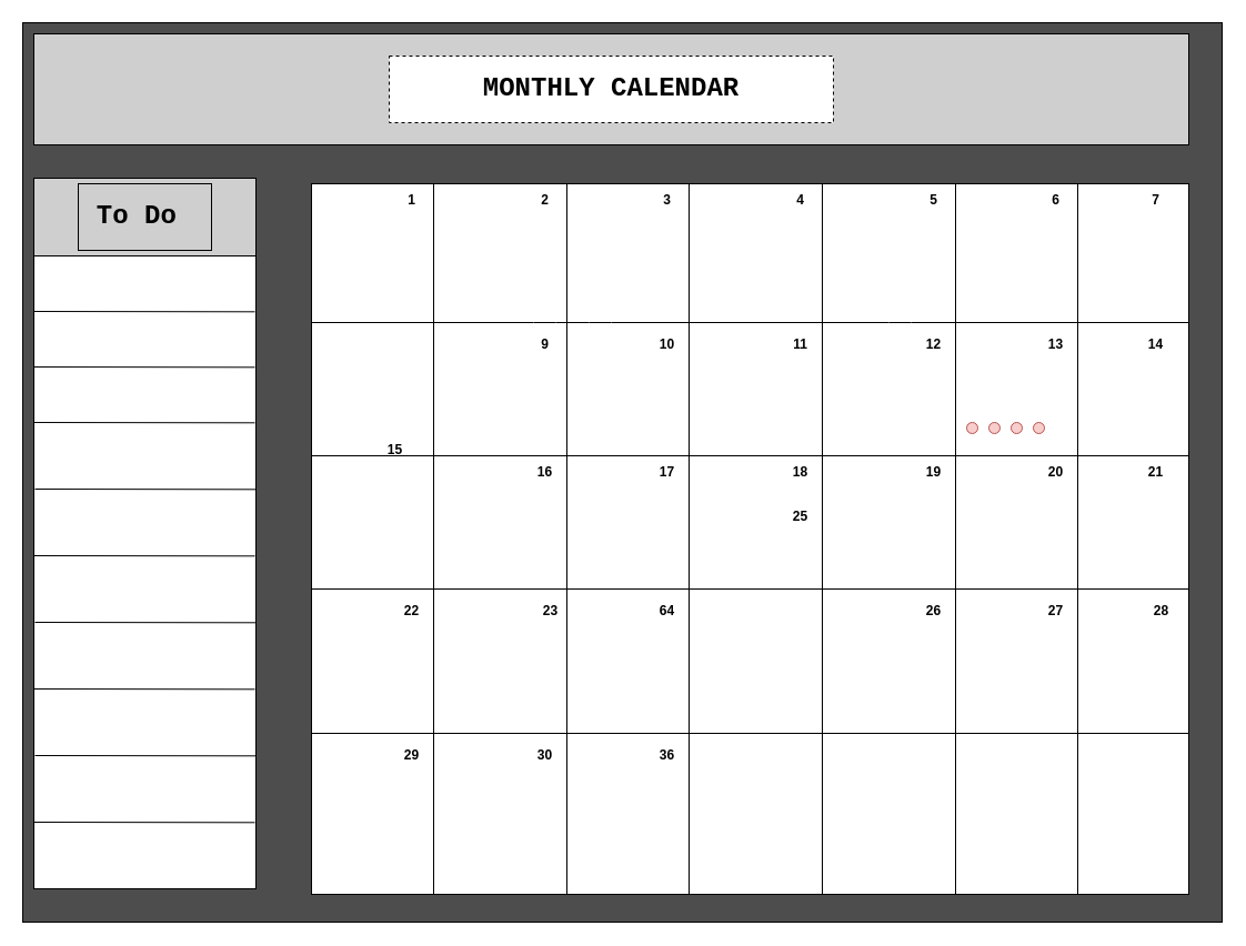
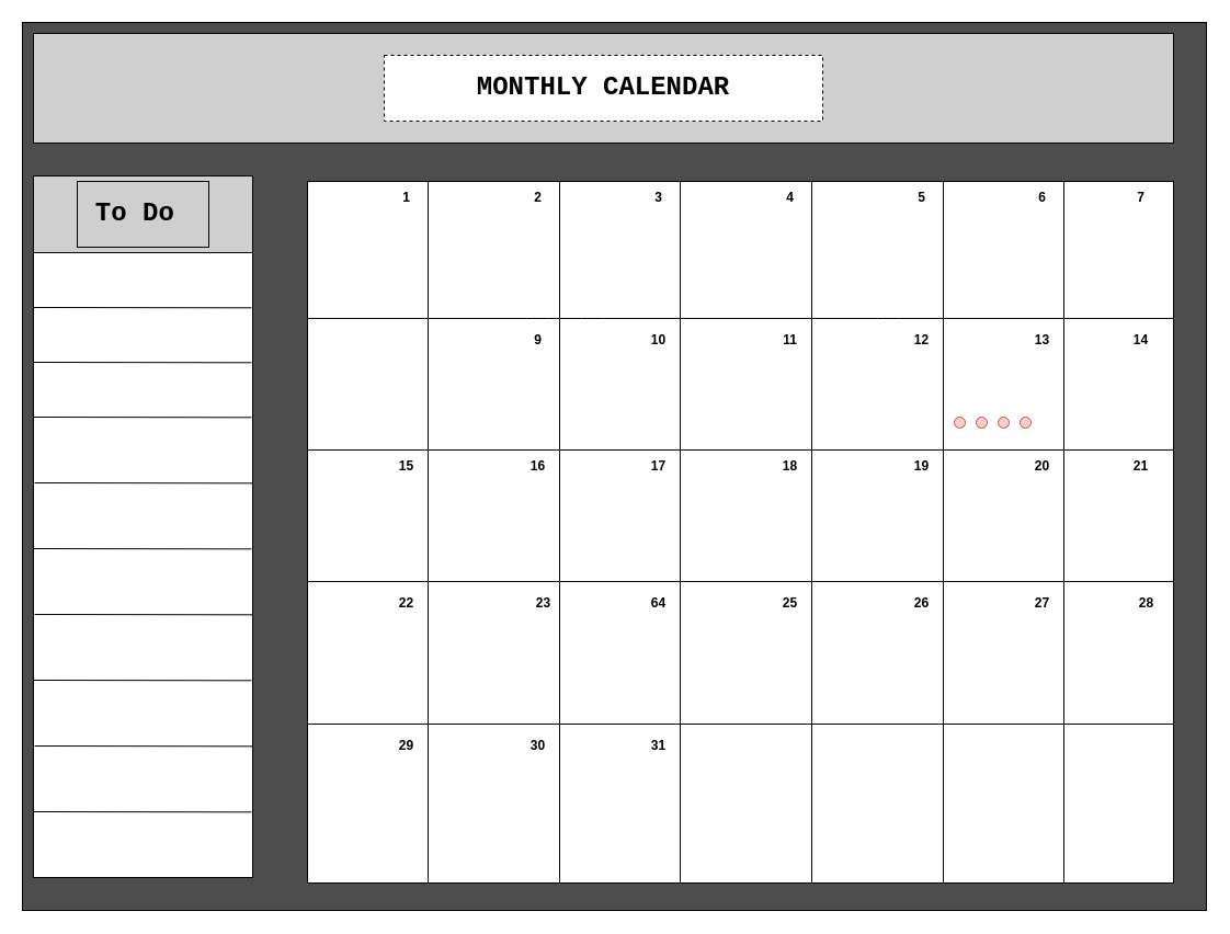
- <mxCell id="41" value="15" style="text;html=1;resizable=0;autosize=1;align=center;verticalAlign=middle;points=[];fillColor=none;strokeColor=none;rounded=0;fontStyle=1" parent="1" vertex="1"><mxGeometry x="340" y="395" width="30" height="20" as="geometry" /></mxCell>
+ <mxCell id="41" value="15" style="text;html=1;resizable=0;autosize=1;align=center;verticalAlign=middle;points=[];fillColor=none;strokeColor=none;rounded=0;fontStyle=1" parent="1" vertex="1"><mxGeometry x="355" y="415" width="30" height="20" as="geometry" /></mxCell>
- <mxCell id="51" value="25" style="text;html=1;resizable=0;autosize=1;align=center;verticalAlign=middle;points=[];fillColor=none;strokeColor=none;rounded=0;fontStyle=1" parent="1" vertex="1"><mxGeometry x="705" y="455" width="30" height="20" as="geometry" /></mxCell>
+ <mxCell id="51" value="25" style="text;html=1;resizable=0;autosize=1;align=center;verticalAlign=middle;points=[];fillColor=none;strokeColor=none;rounded=0;fontStyle=1" parent="1" vertex="1"><mxGeometry x="705" y="540" width="30" height="20" as="geometry" /></mxCell>
- <mxCell id="57" value="36" style="text;html=1;resizable=0;autosize=1;align=center;verticalAlign=middle;points=[];fillColor=none;strokeColor=none;rounded=0;fontStyle=1" parent="1" vertex="1"><mxGeometry x="585" y="670" width="30" height="20" as="geometry" /></mxCell>
+ <mxCell id="57" value="31" style="text;html=1;resizable=0;autosize=1;align=center;verticalAlign=middle;points=[];fillColor=none;strokeColor=none;rounded=0;fontStyle=1" parent="1" vertex="1"><mxGeometry x="585" y="670" width="30" height="20" as="geometry" /></mxCell>
